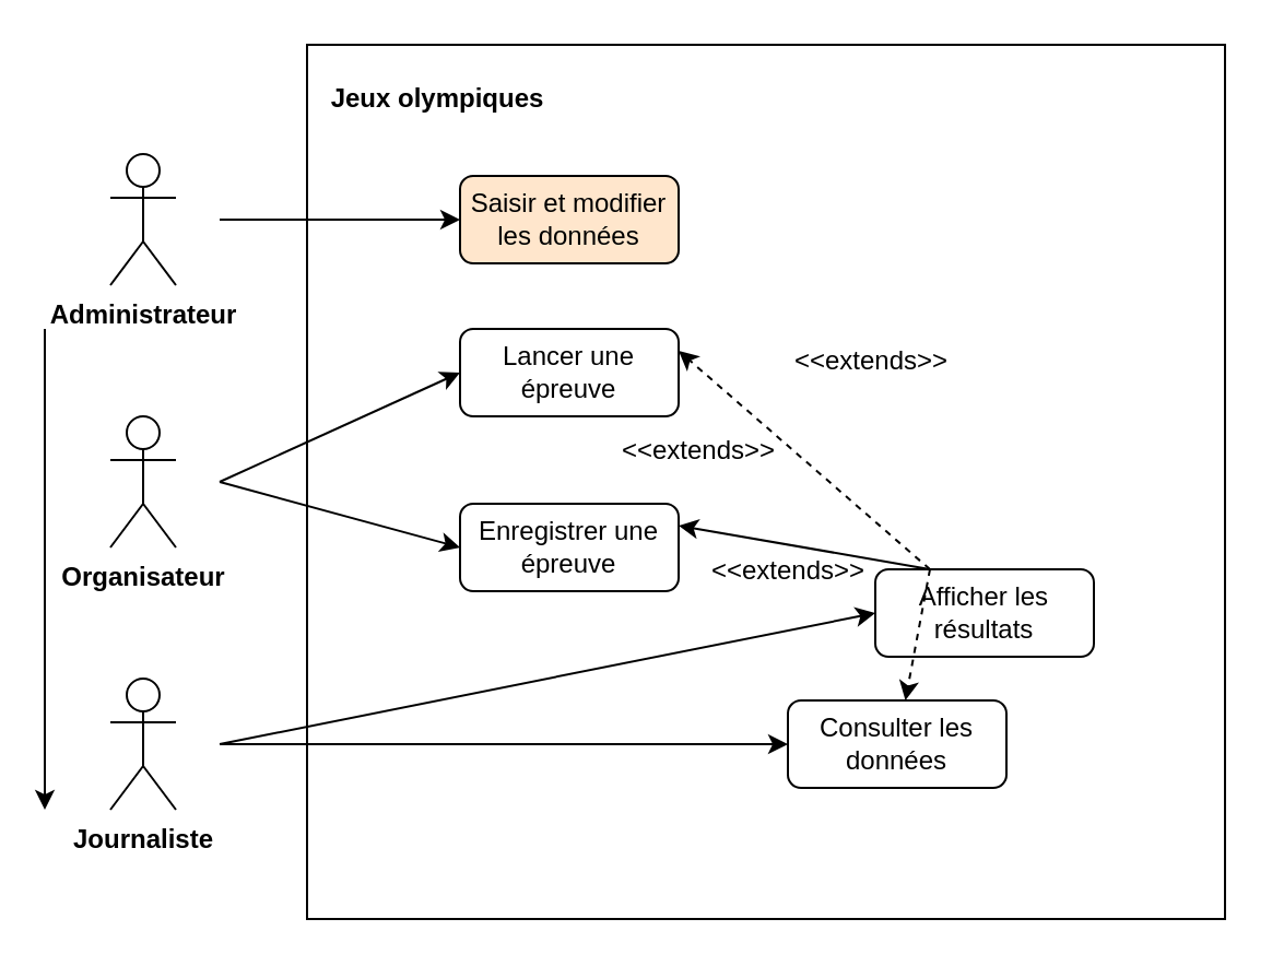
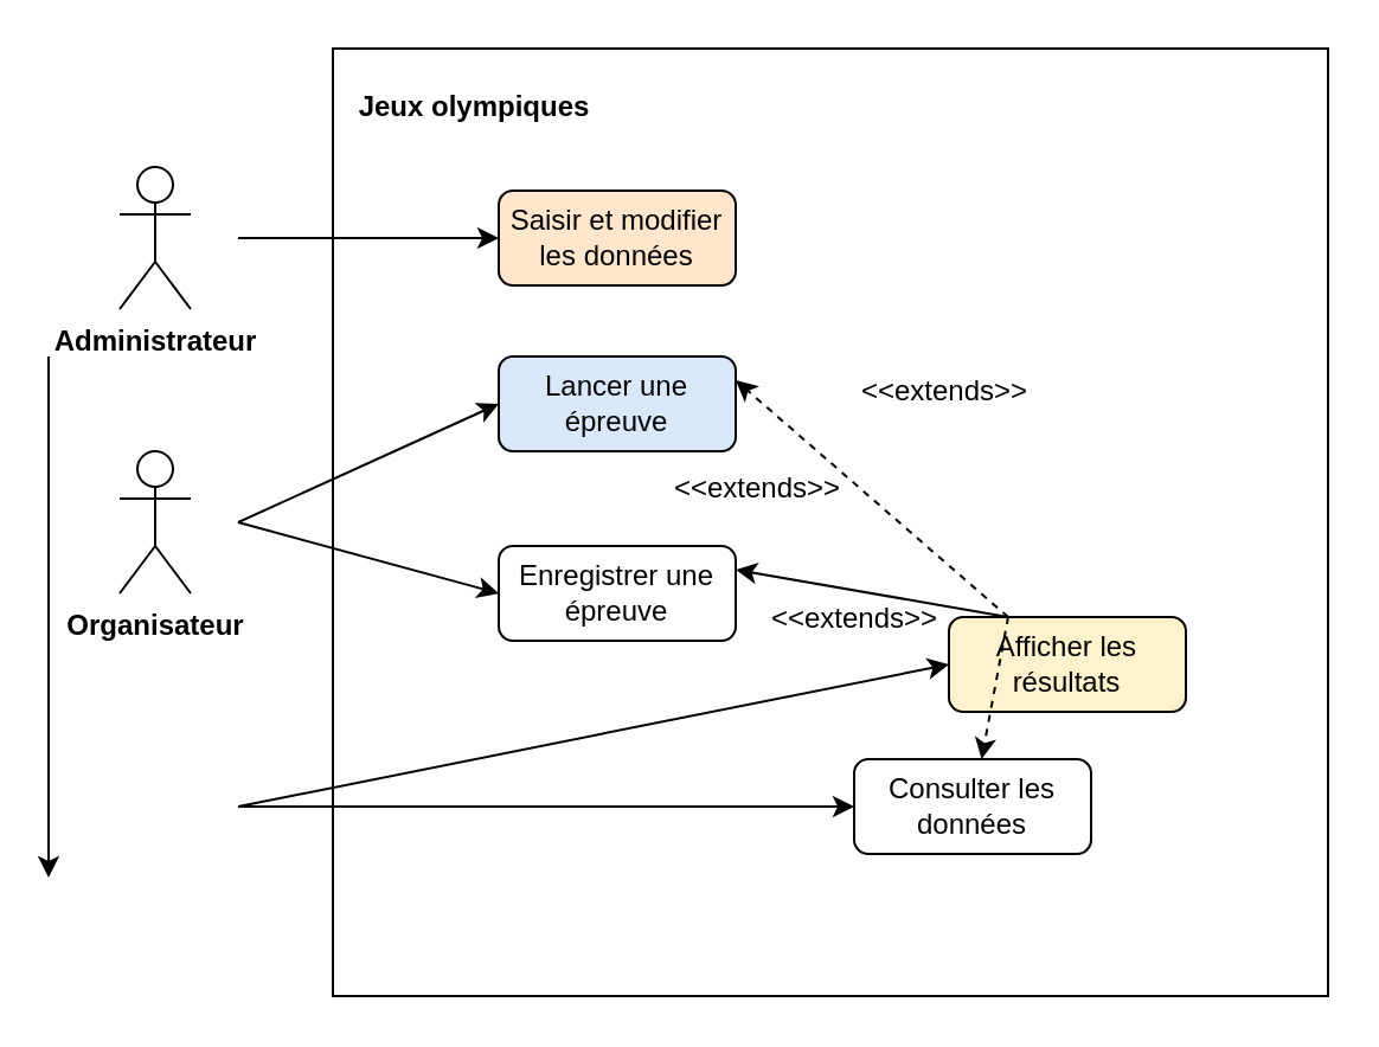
- <mxCell id="8" value="Lancer une épreuve" style="rounded=1;whiteSpace=wrap;html=1;" vertex="1" parent="1"><mxGeometry x="210" y="150" width="100" height="40" as="geometry" /></mxCell>
+ <mxCell id="8" value="Lancer une épreuve" style="rounded=1;whiteSpace=wrap;html=1;fillColor=#dae8fc;" vertex="1" parent="1"><mxGeometry x="210" y="150" width="100" height="40" as="geometry" /></mxCell>
- <mxCell id="11" value="Afficher les résultats" style="rounded=1;whiteSpace=wrap;html=1;" vertex="1" parent="1"><mxGeometry x="400" y="260" width="100" height="40" as="geometry" /></mxCell>
+ <mxCell id="11" value="Afficher les résultats" style="rounded=1;whiteSpace=wrap;html=1;fillColor=#fff2cc;" vertex="1" parent="1"><mxGeometry x="400" y="260" width="100" height="40" as="geometry" /></mxCell>
- <mxCell id="3" value="&lt;div&gt;&lt;b&gt;Journaliste&lt;/b&gt;&lt;/div&gt;" style="shape=umlActor;verticalLabelPosition=bottom;verticalAlign=top;html=1;" vertex="1" parent="1"><mxGeometry x="50" y="310" width="30" height="60" as="geometry" /></mxCell>
